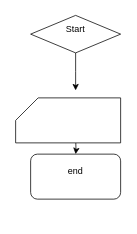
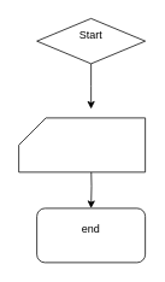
- <mxCell id="4" value="end&lt;div&gt;&lt;br&gt;&lt;/div&gt;" style="rounded=1;whiteSpace=wrap;html=1;" vertex="1" parent="1"><mxGeometry x="40" y="205" width="120" height="60" as="geometry" /></mxCell>
+ <mxCell id="4" value="end&lt;div&gt;&lt;br&gt;&lt;/div&gt;" style="rounded=1;whiteSpace=wrap;html=1;" vertex="1" parent="1"><mxGeometry x="40" y="230" width="120" height="60" as="geometry" /></mxCell>
